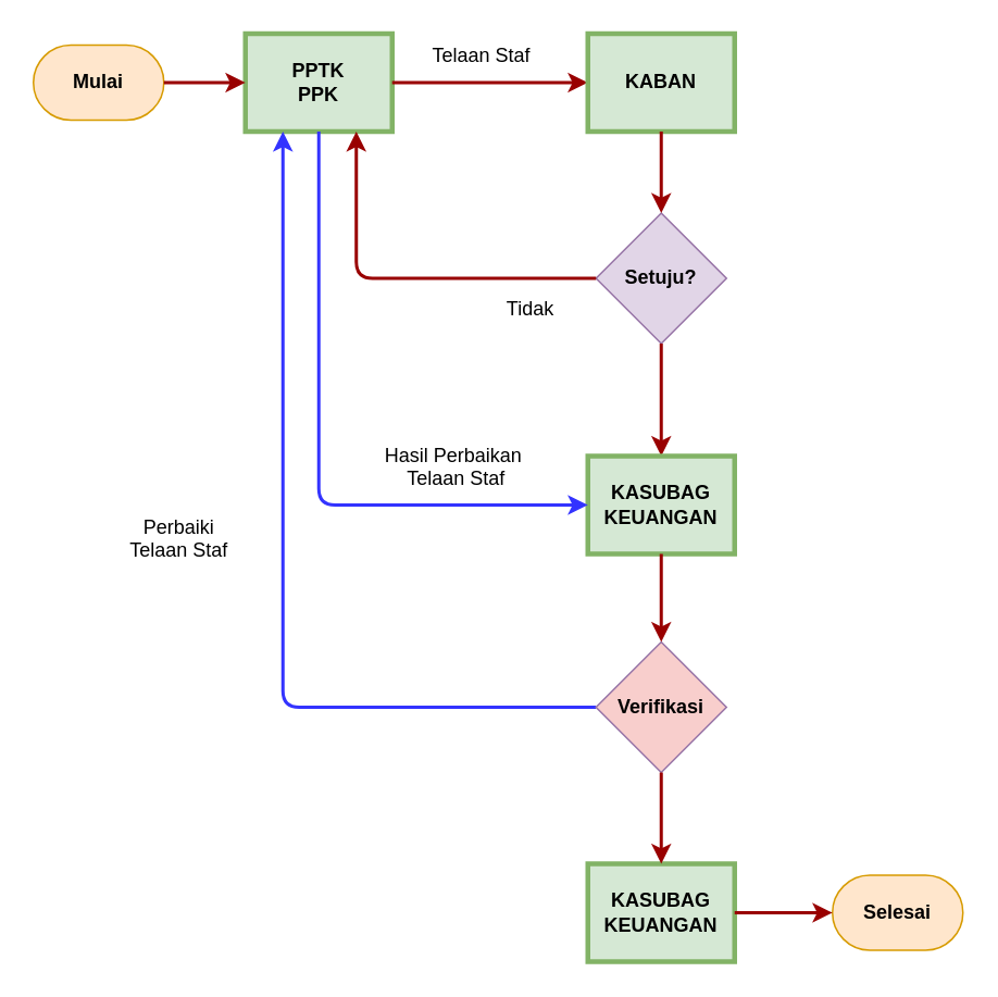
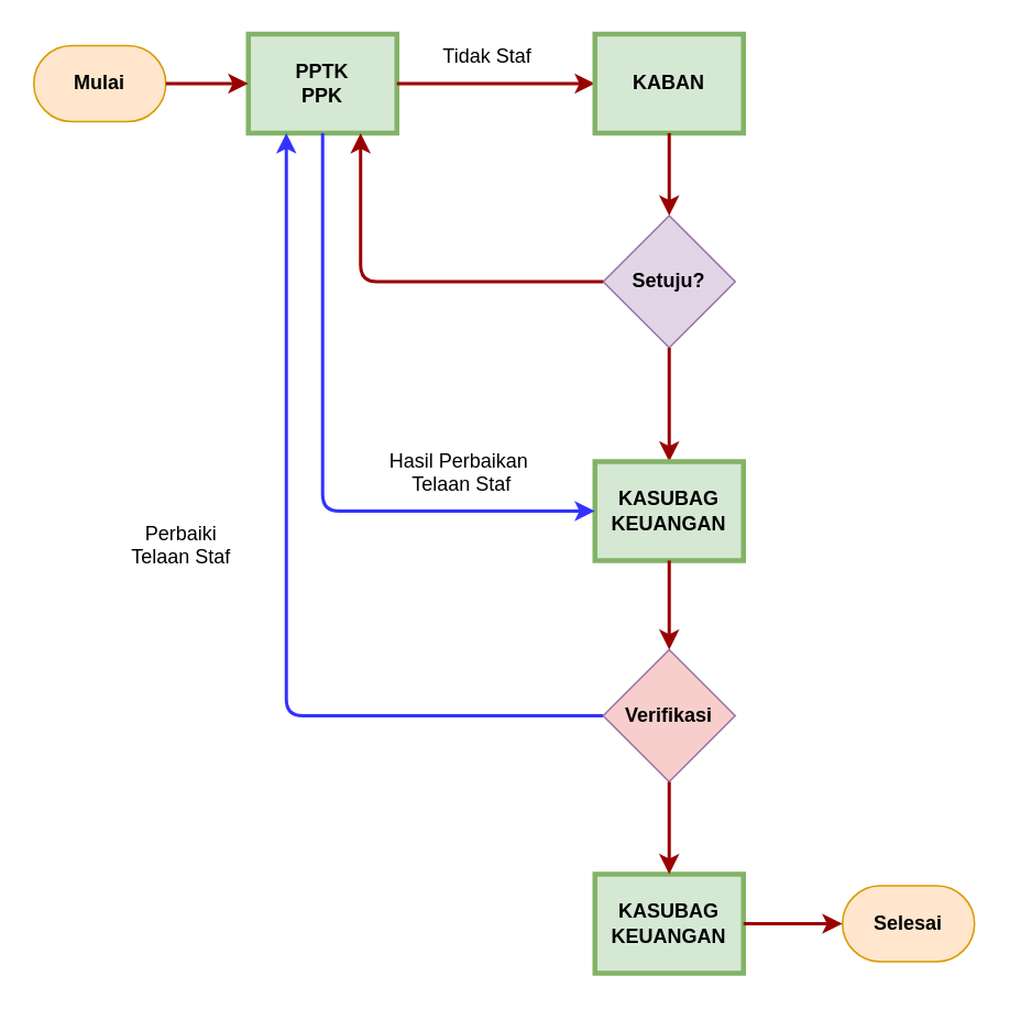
- <mxCell id="4" value="Telaan Staf" style="text;spacingTop=-5;align=center" vertex="1" parent="1"><mxGeometry x="260" y="25" width="70" height="20" as="geometry" /></mxCell>
+ <mxCell id="4" value="Tidak Staf" style="text;spacingTop=-5;align=center" vertex="1" parent="1"><mxGeometry x="260" y="25" width="70" height="20" as="geometry" /></mxCell>
- <mxCell id="8" value="Tidak" style="text;spacingTop=-5;align=center" vertex="1" parent="1"><mxGeometry x="290" y="180" width="70" height="20" as="geometry" /></mxCell>
